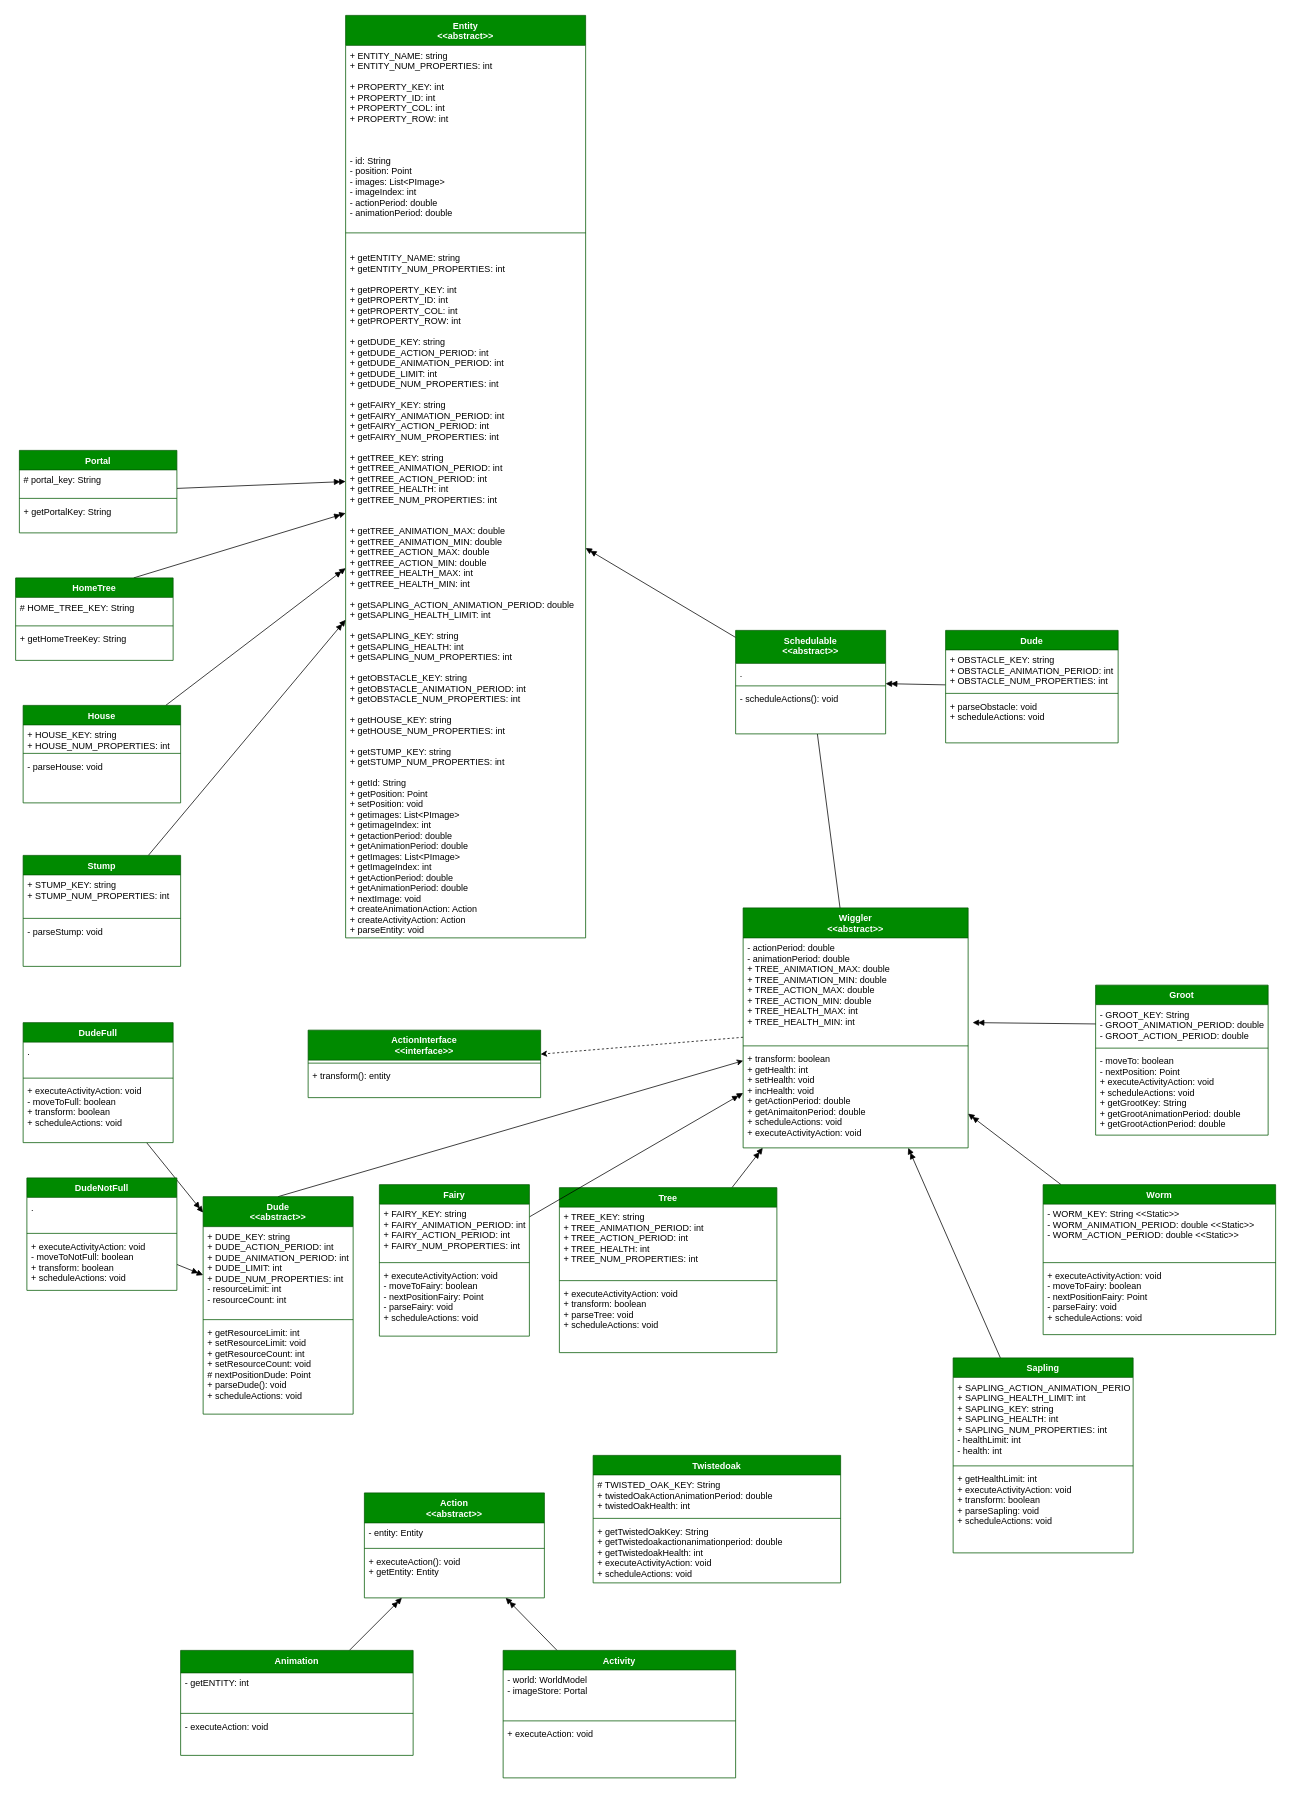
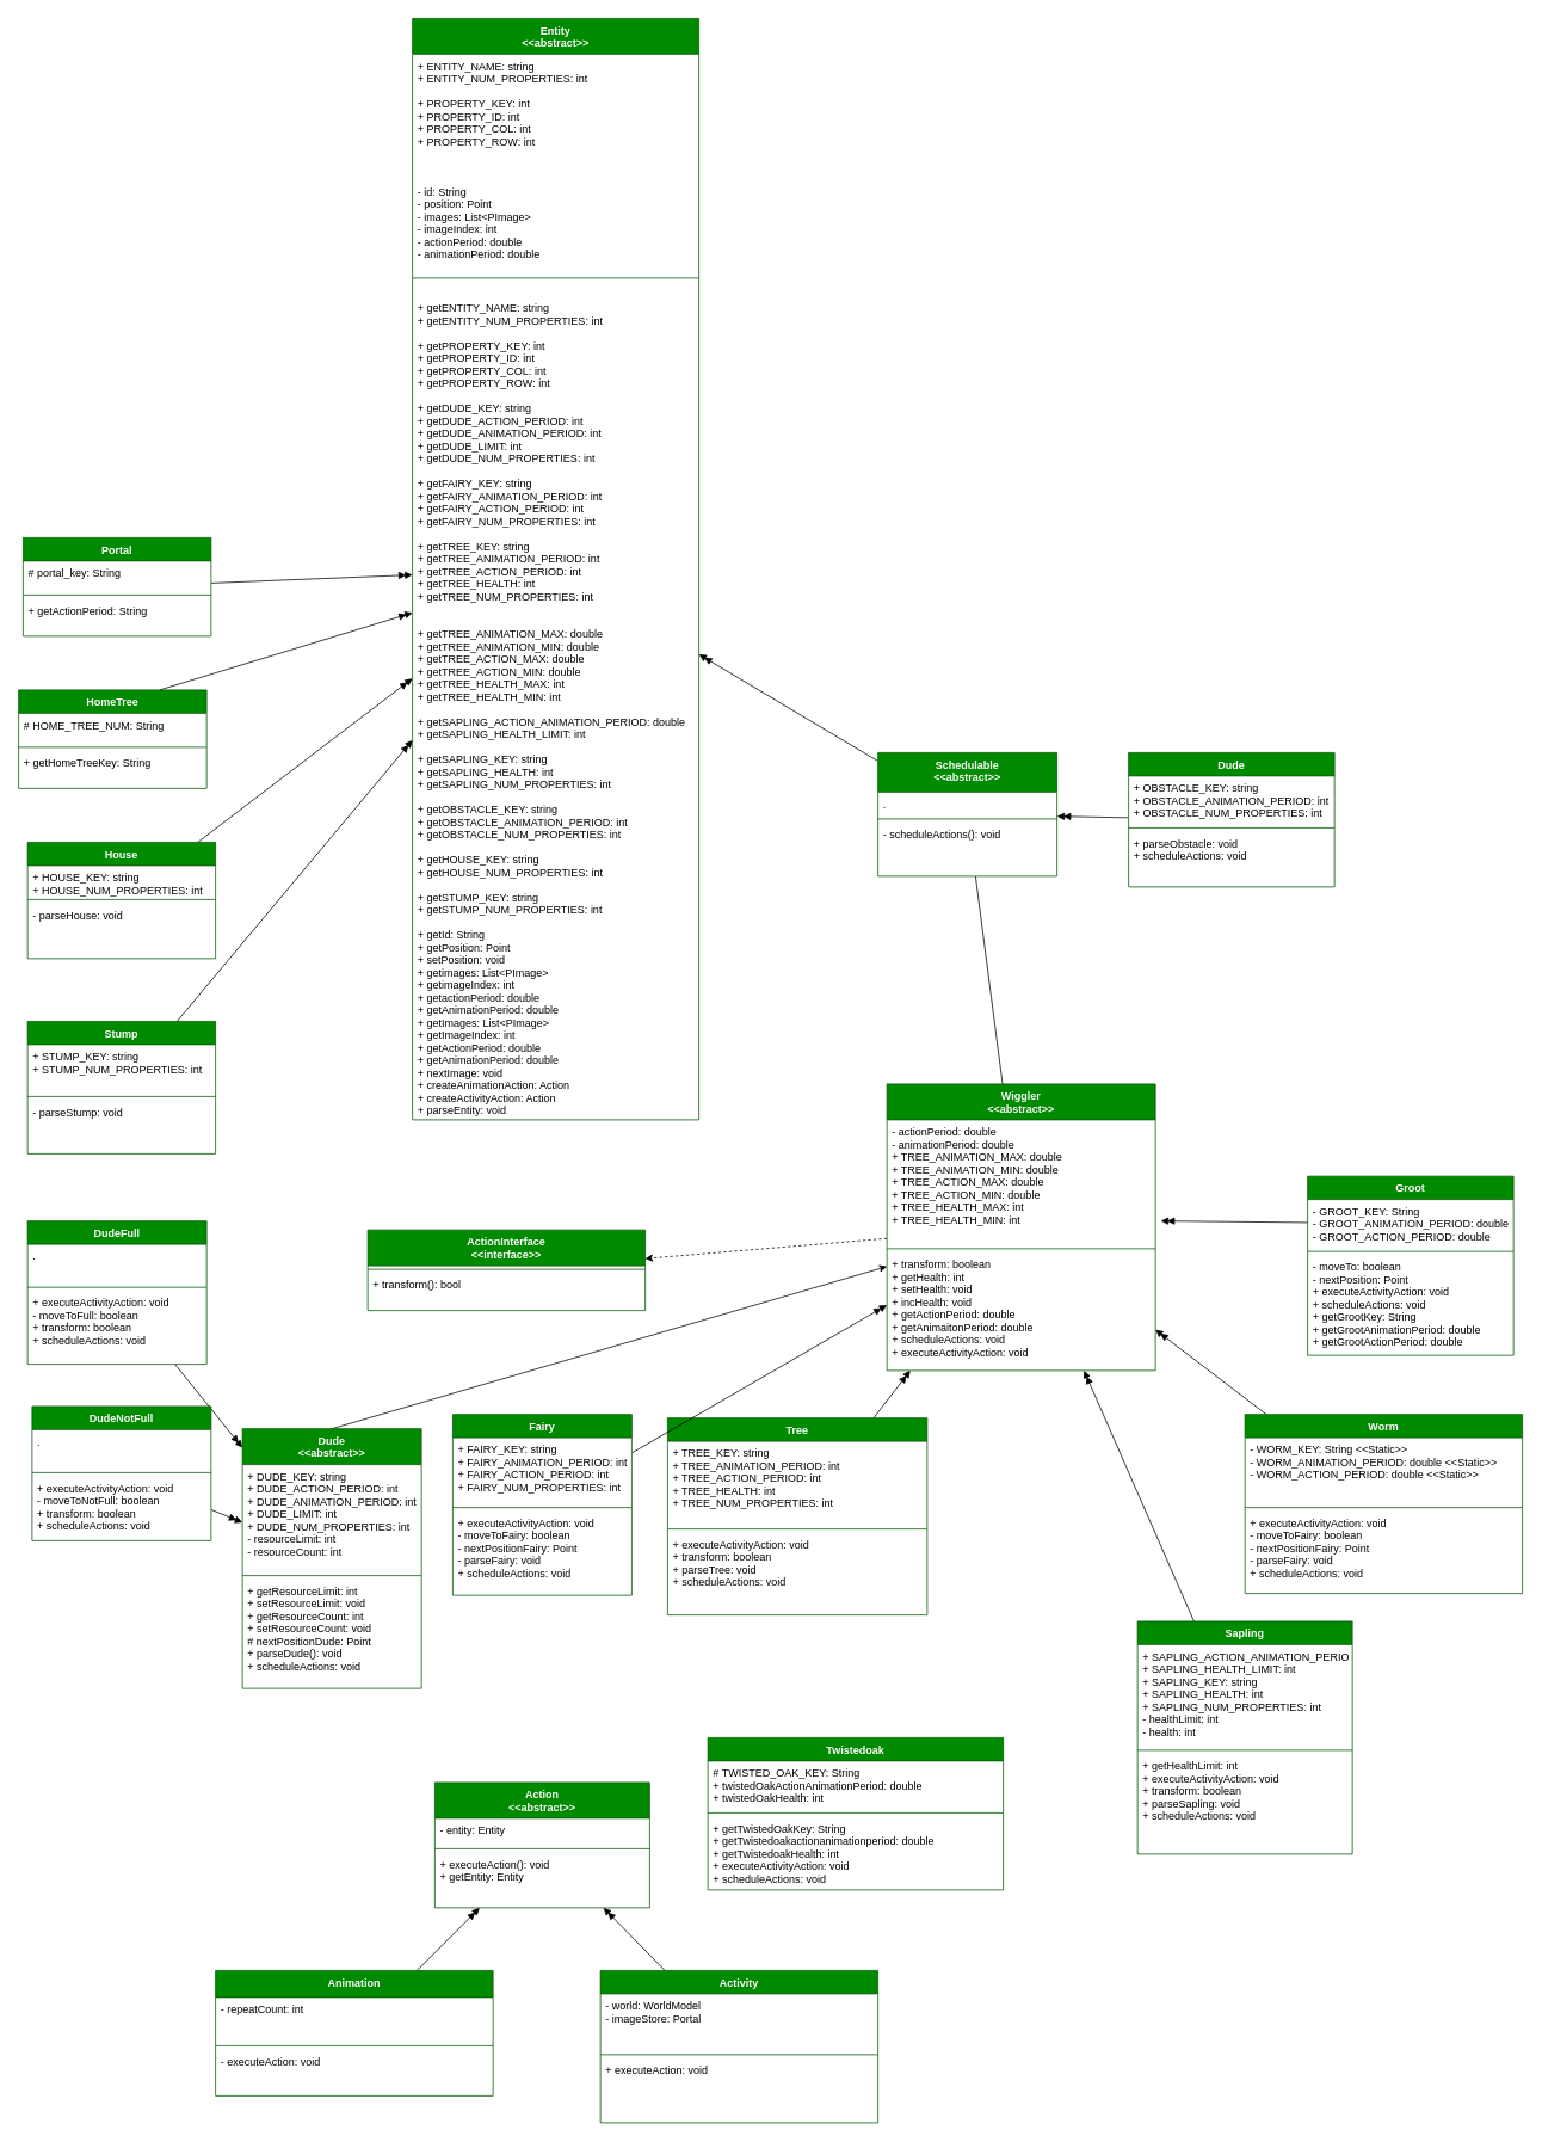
- <mxCell id="102" value="+ getPortalKey: String" style="text;strokeColor=none;fillColor=none;align=left;verticalAlign=top;spacingLeft=4;spacingRight=4;overflow=hidden;rotatable=0;points=[[0,0.5],[1,0.5]];portConstraint=eastwest;" vertex="1" parent="99"><mxGeometry y="68" width="210" height="42" as="geometry" /></mxCell>
+ <mxCell id="102" value="+ getActionPeriod: String" style="text;strokeColor=none;fillColor=none;align=left;verticalAlign=top;spacingLeft=4;spacingRight=4;overflow=hidden;rotatable=0;points=[[0,0.5],[1,0.5]];portConstraint=eastwest;" vertex="1" parent="99"><mxGeometry y="68" width="210" height="42" as="geometry" /></mxCell>
- <mxCell id="90" value="# HOME_TREE_KEY: String&#10;" style="text;strokeColor=none;fillColor=none;align=left;verticalAlign=top;spacingLeft=4;spacingRight=4;overflow=hidden;rotatable=0;points=[[0,0.5],[1,0.5]];portConstraint=eastwest;glass=0;rounded=0;" parent="89" vertex="1"><mxGeometry y="26" width="210" height="34" as="geometry" /></mxCell>
+ <mxCell id="90" value="# HOME_TREE_NUM: String&#10;" style="text;strokeColor=none;fillColor=none;align=left;verticalAlign=top;spacingLeft=4;spacingRight=4;overflow=hidden;rotatable=0;points=[[0,0.5],[1,0.5]];portConstraint=eastwest;glass=0;rounded=0;" parent="89" vertex="1"><mxGeometry y="26" width="210" height="34" as="geometry" /></mxCell>
- <mxCell id="48" value="+ transform(): entity&#10;" style="text;strokeColor=none;fillColor=none;align=left;verticalAlign=top;spacingLeft=4;spacingRight=4;overflow=hidden;rotatable=0;points=[[0,0.5],[1,0.5]];portConstraint=eastwest;" parent="46" vertex="1"><mxGeometry y="48" width="310" height="42" as="geometry" /></mxCell>
+ <mxCell id="48" value="+ transform(): bool&#10;" style="text;strokeColor=none;fillColor=none;align=left;verticalAlign=top;spacingLeft=4;spacingRight=4;overflow=hidden;rotatable=0;points=[[0,0.5],[1,0.5]];portConstraint=eastwest;" parent="46" vertex="1"><mxGeometry y="48" width="310" height="42" as="geometry" /></mxCell>
- <mxCell id="66" value="- getENTITY: int" style="text;strokeColor=none;fillColor=none;align=left;verticalAlign=top;spacingLeft=4;spacingRight=4;overflow=hidden;rotatable=0;points=[[0,0.5],[1,0.5]];portConstraint=eastwest;glass=0;rounded=0;" parent="65" vertex="1"><mxGeometry y="30" width="310" height="50" as="geometry" /></mxCell>
+ <mxCell id="66" value="- repeatCount: int" style="text;strokeColor=none;fillColor=none;align=left;verticalAlign=top;spacingLeft=4;spacingRight=4;overflow=hidden;rotatable=0;points=[[0,0.5],[1,0.5]];portConstraint=eastwest;glass=0;rounded=0;" parent="65" vertex="1"><mxGeometry y="30" width="310" height="50" as="geometry" /></mxCell>
